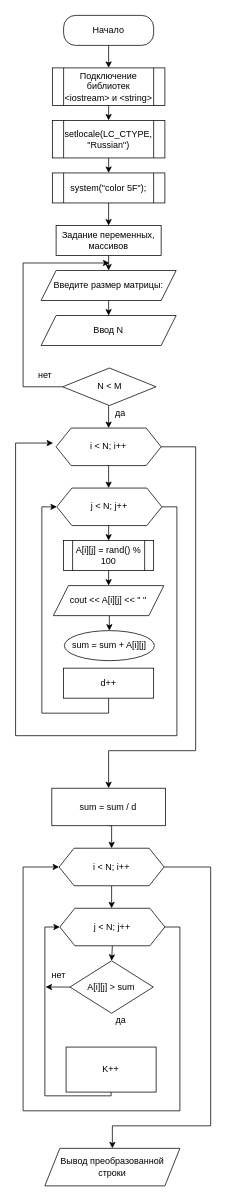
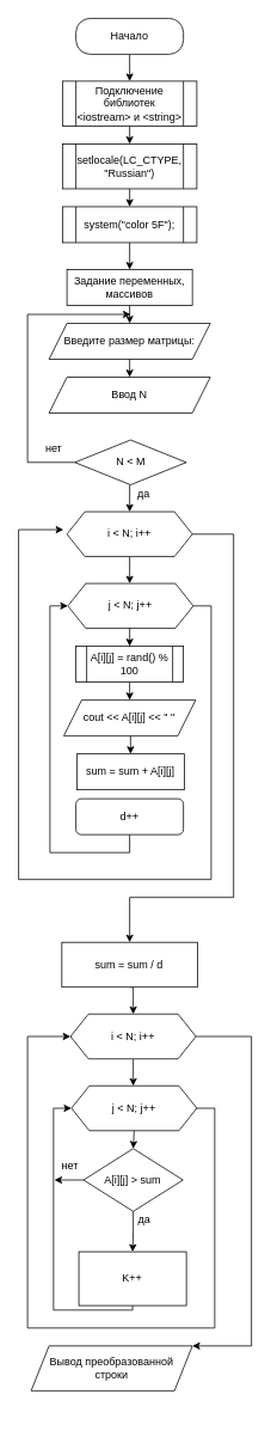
- <mxCell id="31" value="sum = sum + A[i][j]" style="ellipse;whiteSpace=wrap;html=1;" vertex="1" parent="1"><mxGeometry x="85" y="840" width="120" height="40" as="geometry" /></mxCell>
+ <mxCell id="31" value="sum = sum + A[i][j]" style="rounded=0;whiteSpace=wrap;html=1;" vertex="1" parent="1"><mxGeometry x="85" y="840" width="120" height="40" as="geometry" /></mxCell>
- <mxCell id="33" value="d++" style="rounded=0;whiteSpace=wrap;html=1;" vertex="1" parent="1"><mxGeometry x="84" y="890" width="120" height="40" as="geometry" /></mxCell>
+ <mxCell id="33" value="d++" style="whiteSpace=wrap;html=1;rounded=1;" vertex="1" parent="1"><mxGeometry x="84" y="890" width="120" height="40" as="geometry" /></mxCell>
+ <mxCell id="43" style="edgeStyle=orthogonalEdgeStyle;rounded=0;orthogonalLoop=1;jettySize=auto;html=1;exitX=0.5;exitY=1;exitDx=0;exitDy=0;" edge="1" parent="1" source="44" target="46"><mxGeometry relative="1" as="geometry"><mxPoint x="147.286" y="1410" as="targetPoint" /></mxGeometry></mxCell>
- <mxCell id="18" value="Вывод преобразованной&lt;br&gt;строки" style="shape=parallelogram;perimeter=parallelogramPerimeter;whiteSpace=wrap;html=1;fixedSize=1;" vertex="1" parent="1"><mxGeometry x="58.99" y="1530" width="180" height="50" as="geometry" /></mxCell>
+ <mxCell id="18" value="Вывод преобразованной&lt;br&gt;строки" style="shape=parallelogram;perimeter=parallelogramPerimeter;whiteSpace=wrap;html=1;fixedSize=1;" vertex="1" parent="1"><mxGeometry x="33.99" y="1500" width="180" height="50" as="geometry" /></mxCell>
